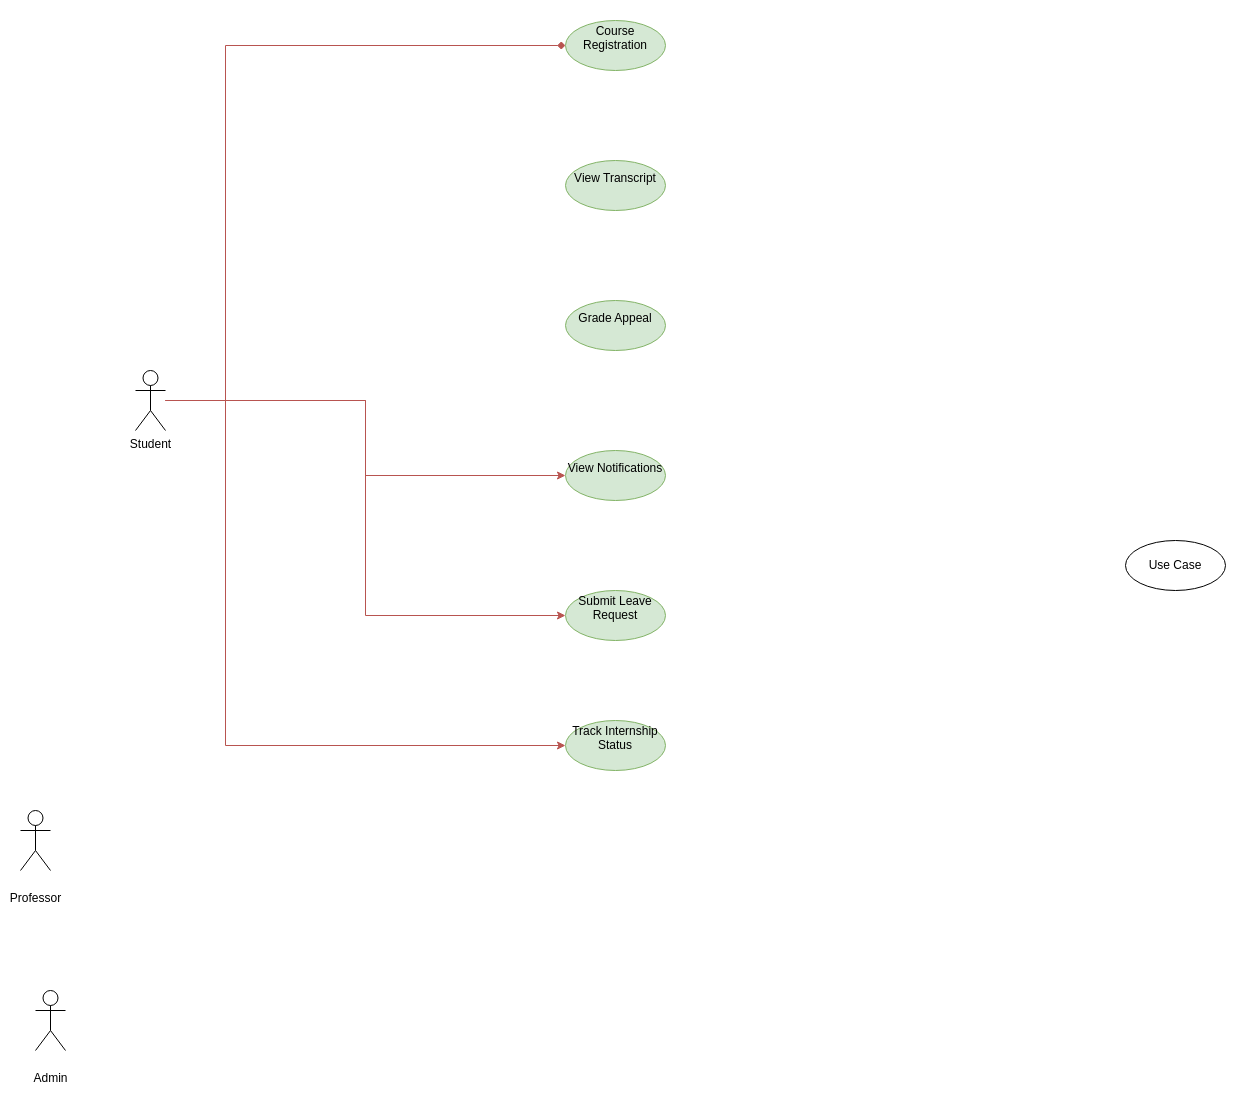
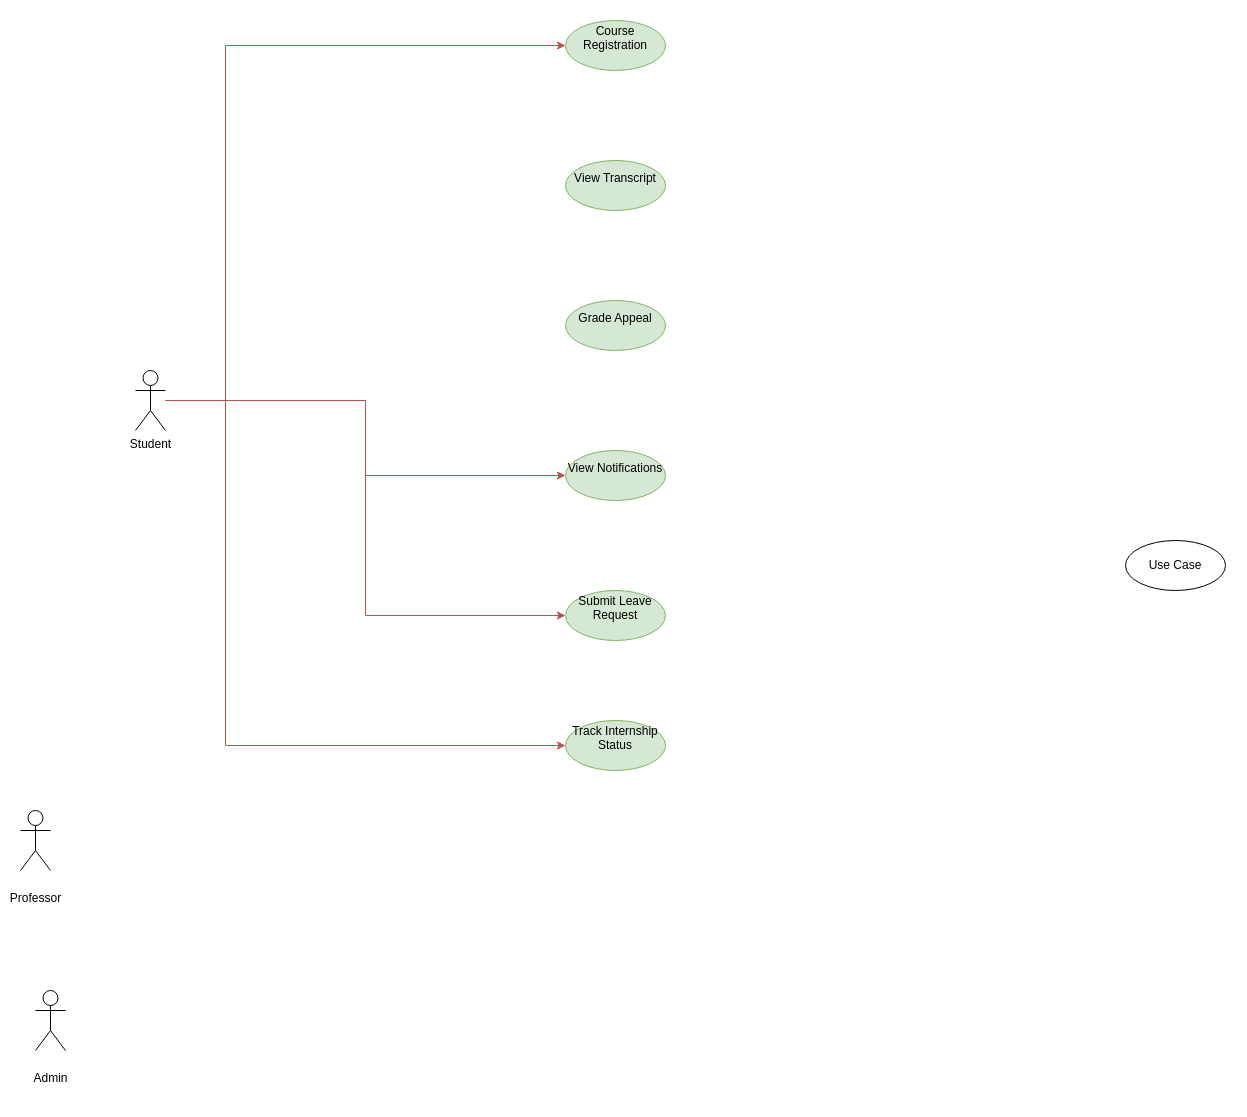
- <mxCell id="2" style="edgeStyle=orthogonalEdgeStyle;rounded=0;orthogonalLoop=1;jettySize=auto;html=1;entryX=0;entryY=0.5;entryDx=0;entryDy=0;fillColor=#f8cecc;strokeColor=#b85450;endArrow=diamond;" edge="1" parent="1" source="6" target="9"><mxGeometry relative="1" as="geometry"><Array as="points"><mxPoint x="225" y="400" /><mxPoint x="225" y="45" /></Array></mxGeometry></mxCell>
+ <mxCell id="2" style="edgeStyle=orthogonalEdgeStyle;rounded=0;orthogonalLoop=1;jettySize=auto;html=1;entryX=0;entryY=0.5;entryDx=0;entryDy=0;fillColor=#f8cecc;strokeColor=#b85450;" edge="1" parent="1" source="6" target="9"><mxGeometry relative="1" as="geometry"><Array as="points"><mxPoint x="225" y="400" /><mxPoint x="225" y="45" /></Array></mxGeometry></mxCell>
